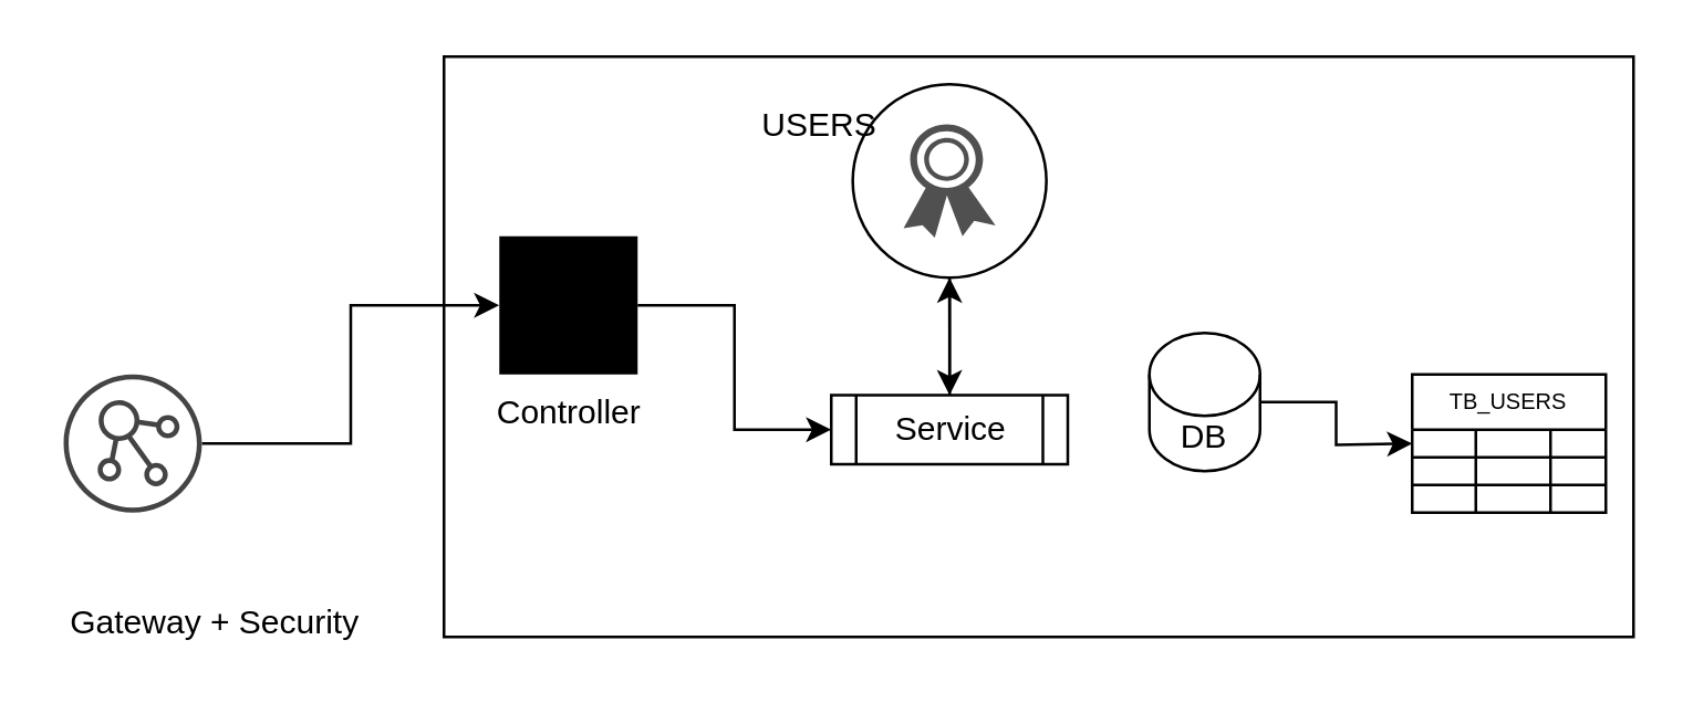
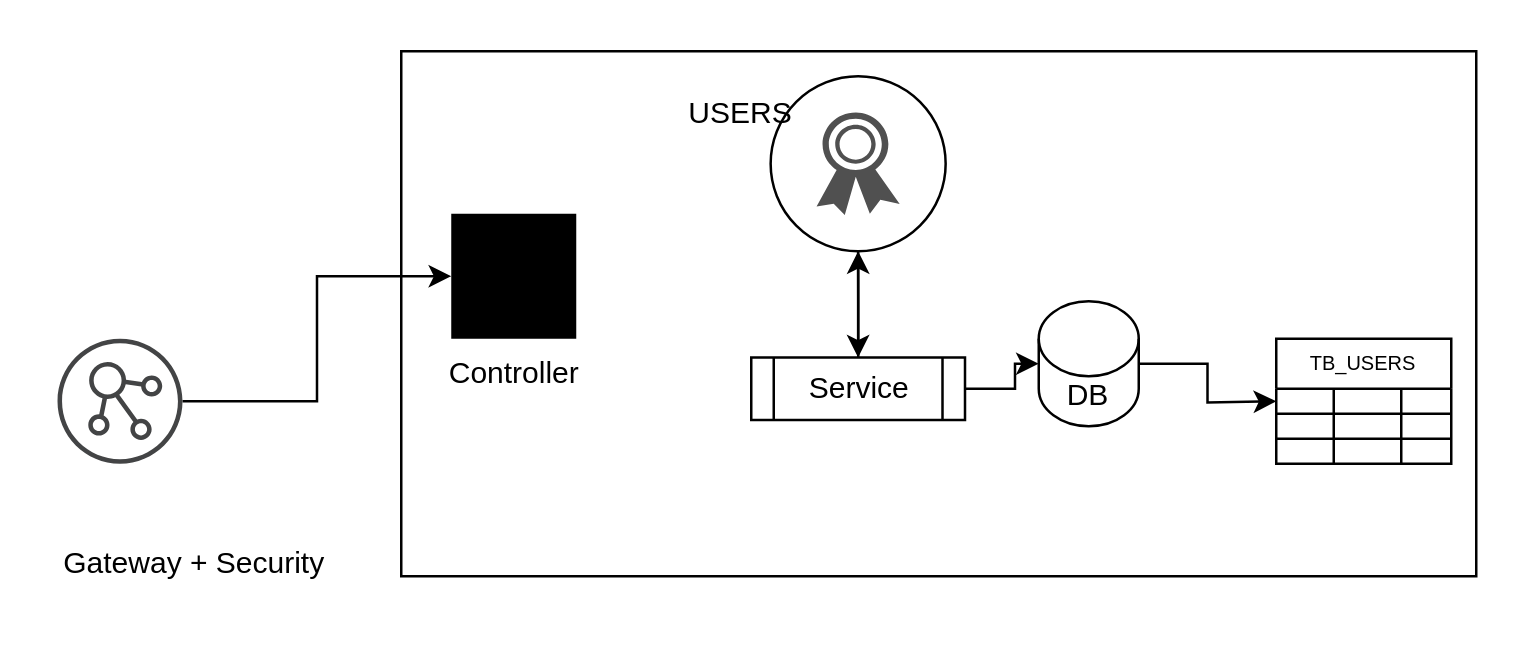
- <mxCell id="25" style="edgeStyle=orthogonalEdgeStyle;rounded=0;orthogonalLoop=1;jettySize=auto;html=1;entryX=0;entryY=0.5;entryDx=0;entryDy=0;" edge="1" parent="1" source="26" target="9"><mxGeometry relative="1" as="geometry" /></mxCell>
+ <mxCell id="10" style="edgeStyle=orthogonalEdgeStyle;rounded=0;orthogonalLoop=1;jettySize=auto;html=1;entryX=0;entryY=0.5;entryDx=0;entryDy=0;entryPerimeter=0;" edge="1" parent="1" source="9" target="6"><mxGeometry relative="1" as="geometry" /></mxCell>
